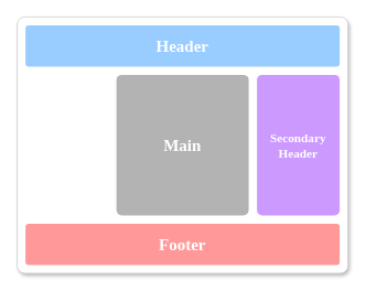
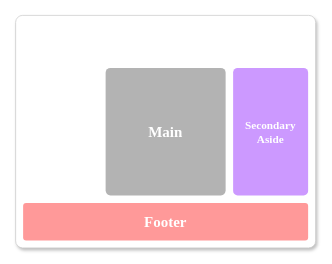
- <mxCell id="3" value="Header" style="rounded=1;whiteSpace=wrap;html=1;shadow=0;glass=0;sketch=0;arcSize=8;fillColor=#99CCFF;strokeColor=none;fontFamily=Verdana;fontSize=20;fontStyle=1;fontColor=#ffffff;" parent="1" vertex="1"><mxGeometry x="30" y="30" width="380" height="50" as="geometry" /></mxCell>
- <mxCell id="6" value="Secondary Header" style="rounded=1;whiteSpace=wrap;html=1;shadow=0;glass=0;sketch=0;arcSize=6;fillColor=#CC99FF;strokeColor=none;fontFamily=Verdana;fontSize=15;fontStyle=1;fontColor=#FFFFFF;" parent="1" vertex="1"><mxGeometry x="310" y="90" width="100" height="170" as="geometry" /></mxCell>
+ <mxCell id="6" value="Secondary Aside" style="rounded=1;whiteSpace=wrap;html=1;shadow=0;glass=0;sketch=0;arcSize=6;fillColor=#CC99FF;strokeColor=none;fontFamily=Verdana;fontSize=15;fontStyle=1;fontColor=#FFFFFF;" parent="1" vertex="1"><mxGeometry x="310" y="90" width="100" height="170" as="geometry" /></mxCell>
